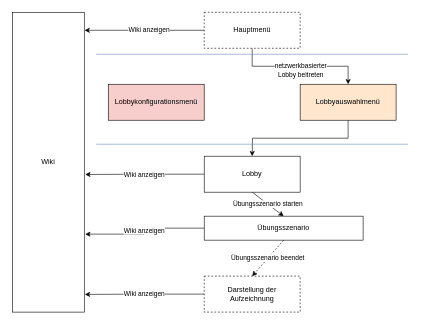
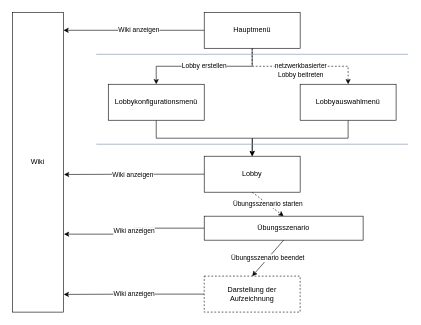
- <mxCell id="6" value="Hauptmenü" style="rounded=0;whiteSpace=wrap;html=1;dashed=1;" vertex="1" parent="1"><mxGeometry x="340" y="20" width="160" height="60" as="geometry" /></mxCell>
+ <mxCell id="6" value="Hauptmenü" style="rounded=0;whiteSpace=wrap;html=1;" vertex="1" parent="1"><mxGeometry x="340" y="20" width="160" height="60" as="geometry" /></mxCell>
+ <mxCell id="2" style="edgeStyle=orthogonalEdgeStyle;rounded=0;orthogonalLoop=1;jettySize=auto;html=1;exitX=0.5;exitY=1;exitDx=0;exitDy=0;entryX=0.5;entryY=0;entryDx=0;entryDy=0;" edge="1" parent="1" source="6" target="8"><mxGeometry relative="1" as="geometry" /></mxCell>
+ <mxCell id="3" value="Lobby erstellen" style="edgeLabel;html=1;align=center;verticalAlign=middle;resizable=0;points=[];" vertex="1" connectable="0" parent="2"><mxGeometry x="0.342" y="-1" relative="1" as="geometry"><mxPoint x="37" as="offset" /></mxGeometry></mxCell>
- <mxCell id="4" style="edgeStyle=orthogonalEdgeStyle;rounded=0;orthogonalLoop=1;jettySize=auto;html=1;exitX=0.5;exitY=1;exitDx=0;exitDy=0;entryX=0.5;entryY=0;entryDx=0;entryDy=0;" edge="1" parent="1" source="6" target="10"><mxGeometry relative="1" as="geometry" /></mxCell>
+ <mxCell id="4" style="edgeStyle=orthogonalEdgeStyle;rounded=0;orthogonalLoop=1;jettySize=auto;html=1;exitX=0.5;exitY=1;exitDx=0;exitDy=0;entryX=0.5;entryY=0;entryDx=0;entryDy=0;dashed=1;" edge="1" parent="1" source="6" target="10"><mxGeometry relative="1" as="geometry" /></mxCell>
- <mxCell id="8" value="Lobbykonfigurationsmenü" style="rounded=0;whiteSpace=wrap;html=1;fillColor=#f8cecc;" vertex="1" parent="1"><mxGeometry x="180" y="140" width="160" height="60" as="geometry" /></mxCell>
+ <mxCell id="8" value="Lobbykonfigurationsmenü" style="rounded=0;whiteSpace=wrap;html=1;" vertex="1" parent="1"><mxGeometry x="180" y="140" width="160" height="60" as="geometry" /></mxCell>
- <mxCell id="10" value="Lobbyauswahlmenü" style="rounded=0;whiteSpace=wrap;html=1;fillColor=#ffe6cc;" vertex="1" parent="1"><mxGeometry x="500" y="140" width="160" height="60" as="geometry" /></mxCell>
+ <mxCell id="10" value="Lobbyauswahlmenü" style="rounded=0;whiteSpace=wrap;html=1;" vertex="1" parent="1"><mxGeometry x="500" y="140" width="160" height="60" as="geometry" /></mxCell>
+ <mxCell id="7" style="edgeStyle=orthogonalEdgeStyle;rounded=0;orthogonalLoop=1;jettySize=auto;html=1;exitX=0.5;exitY=1;exitDx=0;exitDy=0;entryX=0.5;entryY=0;entryDx=0;entryDy=0;" edge="1" parent="1" source="8" target="13"><mxGeometry relative="1" as="geometry" /></mxCell>
- <mxCell id="22" value="Wiki" style="rounded=0;whiteSpace=wrap;html=1;" vertex="1" parent="1"><mxGeometry x="20" y="20" width="120" height="500" as="geometry" /></mxCell>
+ <mxCell id="22" value="Wiki" style="rounded=0;whiteSpace=wrap;html=1;" vertex="1" parent="1"><mxGeometry x="20" y="20" width="85" height="500" as="geometry" /></mxCell>
- <mxCell id="21" value="Übungsszenario starten" style="endArrow=classic;html=1;rounded=0;entryX=0.5;entryY=0;entryDx=0;entryDy=0;exitX=0.5;exitY=1;exitDx=0;exitDy=0;" edge="1" parent="1" source="13" target="15"><mxGeometry width="50" height="50" relative="1" as="geometry"><mxPoint x="400" y="260" as="sourcePoint" /><mxPoint x="450" y="210" as="targetPoint" /></mxGeometry></mxCell>
+ <mxCell id="21" value="Übungsszenario starten" style="endArrow=classic;html=1;rounded=0;entryX=0.5;entryY=0;entryDx=0;entryDy=0;exitX=0.5;exitY=1;exitDx=0;exitDy=0;dashed=1;" edge="1" parent="1" source="13" target="15"><mxGeometry width="50" height="50" relative="1" as="geometry"><mxPoint x="400" y="260" as="sourcePoint" /><mxPoint x="450" y="210" as="targetPoint" /></mxGeometry></mxCell>
- <mxCell id="20" value="Übungsszenario beendet" style="endArrow=classic;html=1;rounded=0;entryX=0.5;entryY=0;entryDx=0;entryDy=0;exitX=0.5;exitY=1;exitDx=0;exitDy=0;dashed=1;" edge="1" parent="1" source="15" target="17"><mxGeometry width="50" height="50" relative="1" as="geometry"><mxPoint x="400" y="260" as="sourcePoint" /><mxPoint x="450" y="210" as="targetPoint" /></mxGeometry></mxCell>
+ <mxCell id="20" value="Übungsszenario beendet" style="endArrow=classic;html=1;rounded=0;entryX=0.5;entryY=0;entryDx=0;entryDy=0;exitX=0.5;exitY=1;exitDx=0;exitDy=0;" edge="1" parent="1" source="15" target="17"><mxGeometry width="50" height="50" relative="1" as="geometry"><mxPoint x="400" y="260" as="sourcePoint" /><mxPoint x="450" y="210" as="targetPoint" /></mxGeometry></mxCell>
